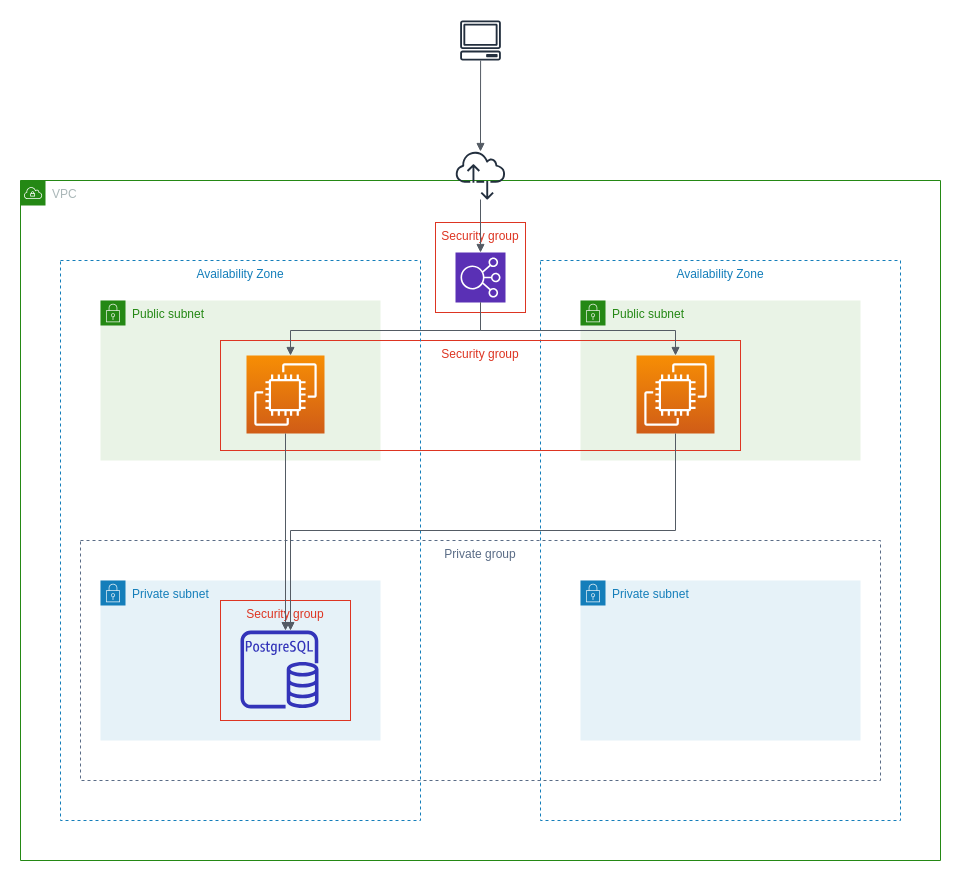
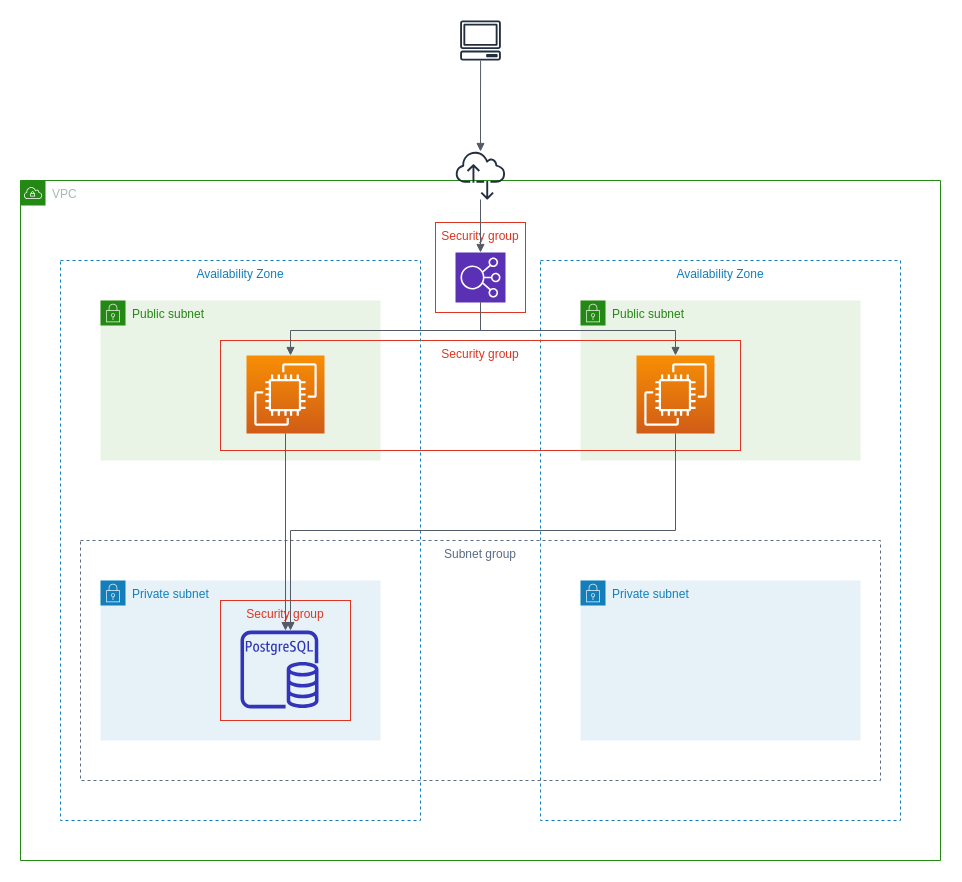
- <mxCell id="8" value="Private group" style="fillColor=none;strokeColor=#5A6C86;dashed=1;verticalAlign=top;fontStyle=0;fontColor=#5A6C86;" vertex="1" parent="1"><mxGeometry x="80" y="540" width="800" height="240" as="geometry" /></mxCell>
+ <mxCell id="8" value="Subnet group" style="fillColor=none;strokeColor=#5A6C86;dashed=1;verticalAlign=top;fontStyle=0;fontColor=#5A6C86;" vertex="1" parent="1"><mxGeometry x="80" y="540" width="800" height="240" as="geometry" /></mxCell>
